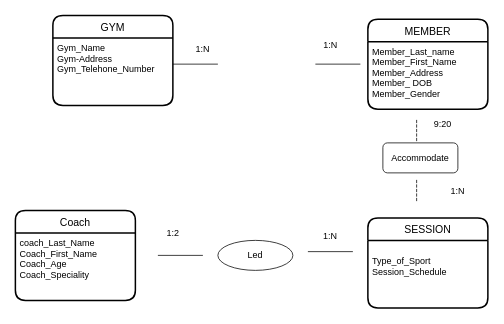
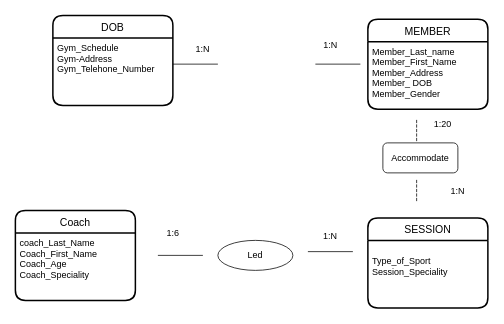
- <mxCell id="2" value="GYM" style="swimlane;childLayout=stackLayout;horizontal=1;startSize=30;horizontalStack=0;rounded=1;fontSize=14;fontStyle=0;strokeWidth=2;resizeParent=0;resizeLast=1;shadow=0;dashed=0;align=center;" vertex="1" parent="1"><mxGeometry x="70" y="20" width="160" height="120" as="geometry" /></mxCell>
+ <mxCell id="2" value="DOB" style="swimlane;childLayout=stackLayout;horizontal=1;startSize=30;horizontalStack=0;rounded=1;fontSize=14;fontStyle=0;strokeWidth=2;resizeParent=0;resizeLast=1;shadow=0;dashed=0;align=center;" vertex="1" parent="1"><mxGeometry x="70" y="20" width="160" height="120" as="geometry" /></mxCell>
- <mxCell id="3" value="Gym_Name&#10;Gym-Address&#10;Gym_Telehone_Number" style="align=left;strokeColor=none;fillColor=none;spacingLeft=4;fontSize=12;verticalAlign=top;resizable=0;rotatable=0;part=1;" vertex="1" parent="2"><mxGeometry y="30" width="160" height="90" as="geometry" /></mxCell>
+ <mxCell id="3" value="Gym_Schedule&#10;Gym-Address&#10;Gym_Telehone_Number" style="align=left;strokeColor=none;fillColor=none;spacingLeft=4;fontSize=12;verticalAlign=top;resizable=0;rotatable=0;part=1;" vertex="1" parent="2"><mxGeometry y="30" width="160" height="90" as="geometry" /></mxCell>
- <mxCell id="22" value="9:20" style="text;html=1;strokeColor=none;fillColor=none;align=center;verticalAlign=middle;whiteSpace=wrap;rounded=0;" vertex="1" parent="1"><mxGeometry x="560" y="150" width="60" height="30" as="geometry" /></mxCell>
+ <mxCell id="22" value="1:20" style="text;html=1;strokeColor=none;fillColor=none;align=center;verticalAlign=middle;whiteSpace=wrap;rounded=0;" vertex="1" parent="1"><mxGeometry x="560" y="150" width="60" height="30" as="geometry" /></mxCell>
- <mxCell id="25" value="1:2" style="text;html=1;align=center;verticalAlign=middle;resizable=0;points=[];autosize=1;strokeColor=none;fillColor=none;" vertex="1" parent="1"><mxGeometry x="210" y="295" width="40" height="30" as="geometry" /></mxCell>
+ <mxCell id="25" value="1:6" style="text;html=1;align=center;verticalAlign=middle;resizable=0;points=[];autosize=1;strokeColor=none;fillColor=none;" vertex="1" parent="1"><mxGeometry x="210" y="295" width="40" height="30" as="geometry" /></mxCell>
- <mxCell id="11" value="&#10;Type_of_Sport&#10;Session_Schedule" style="align=left;strokeColor=none;fillColor=none;spacingLeft=4;fontSize=12;verticalAlign=top;resizable=0;rotatable=0;part=1;" vertex="1" parent="10"><mxGeometry y="30" width="160" height="90" as="geometry" /></mxCell>
+ <mxCell id="11" value="&#10;Type_of_Sport&#10;Session_Speciality" style="align=left;strokeColor=none;fillColor=none;spacingLeft=4;fontSize=12;verticalAlign=top;resizable=0;rotatable=0;part=1;" vertex="1" parent="10"><mxGeometry y="30" width="160" height="90" as="geometry" /></mxCell>
